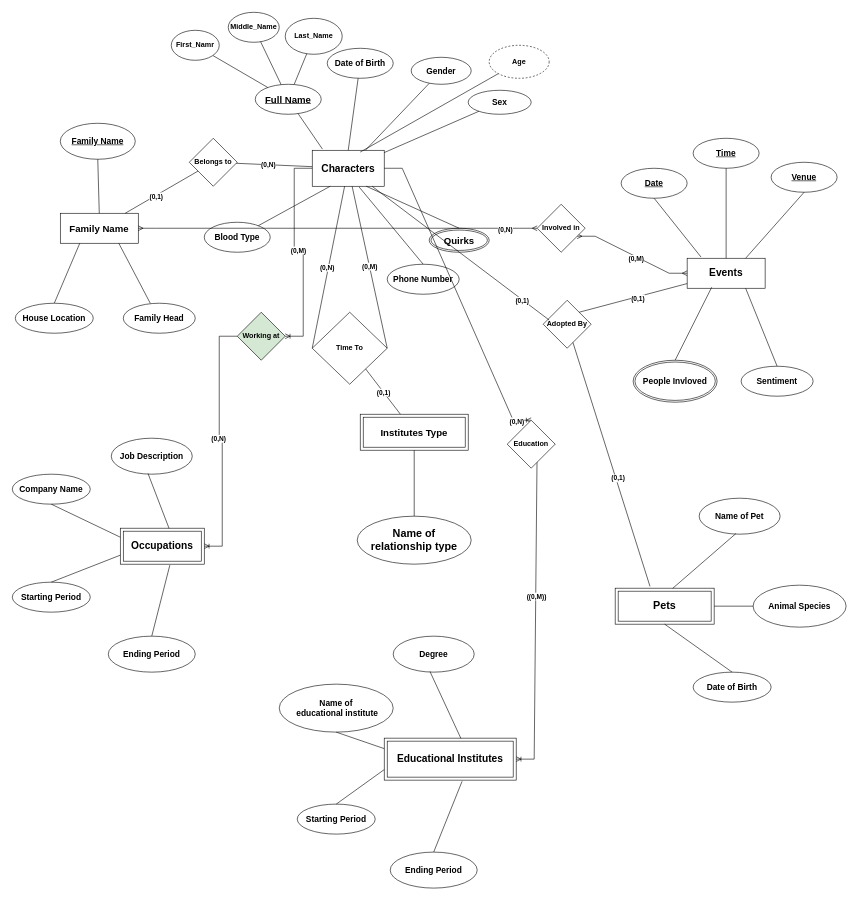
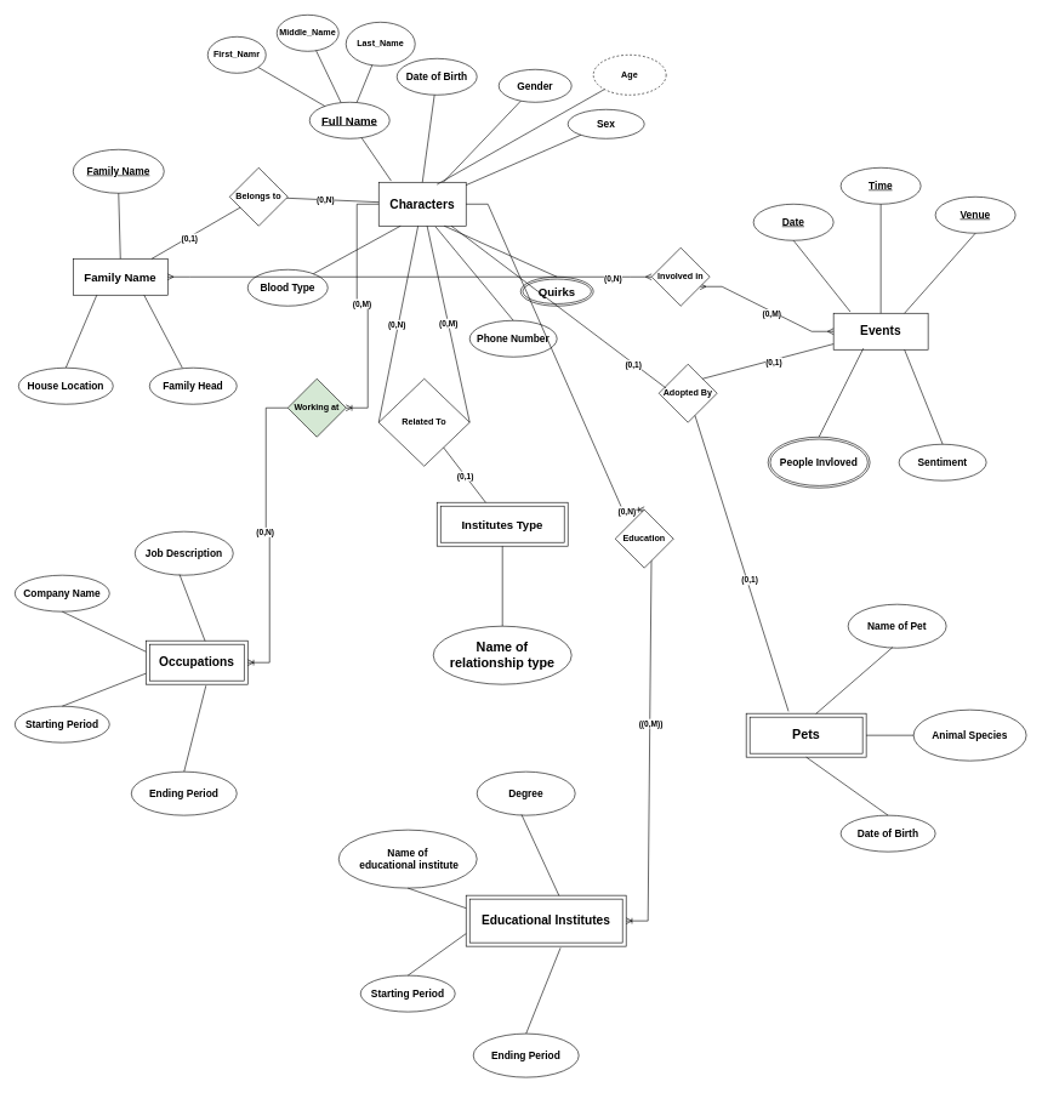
- <mxCell id="76" value="&lt;b&gt;Time To&lt;/b&gt;" style="rhombus;whiteSpace=wrap;html=1;" parent="1" vertex="1"><mxGeometry x="520" y="520" width="125" height="120" as="geometry" /></mxCell>
+ <mxCell id="76" value="&lt;b&gt;Related To&lt;/b&gt;" style="rhombus;whiteSpace=wrap;html=1;" parent="1" vertex="1"><mxGeometry x="520" y="520" width="125" height="120" as="geometry" /></mxCell>
